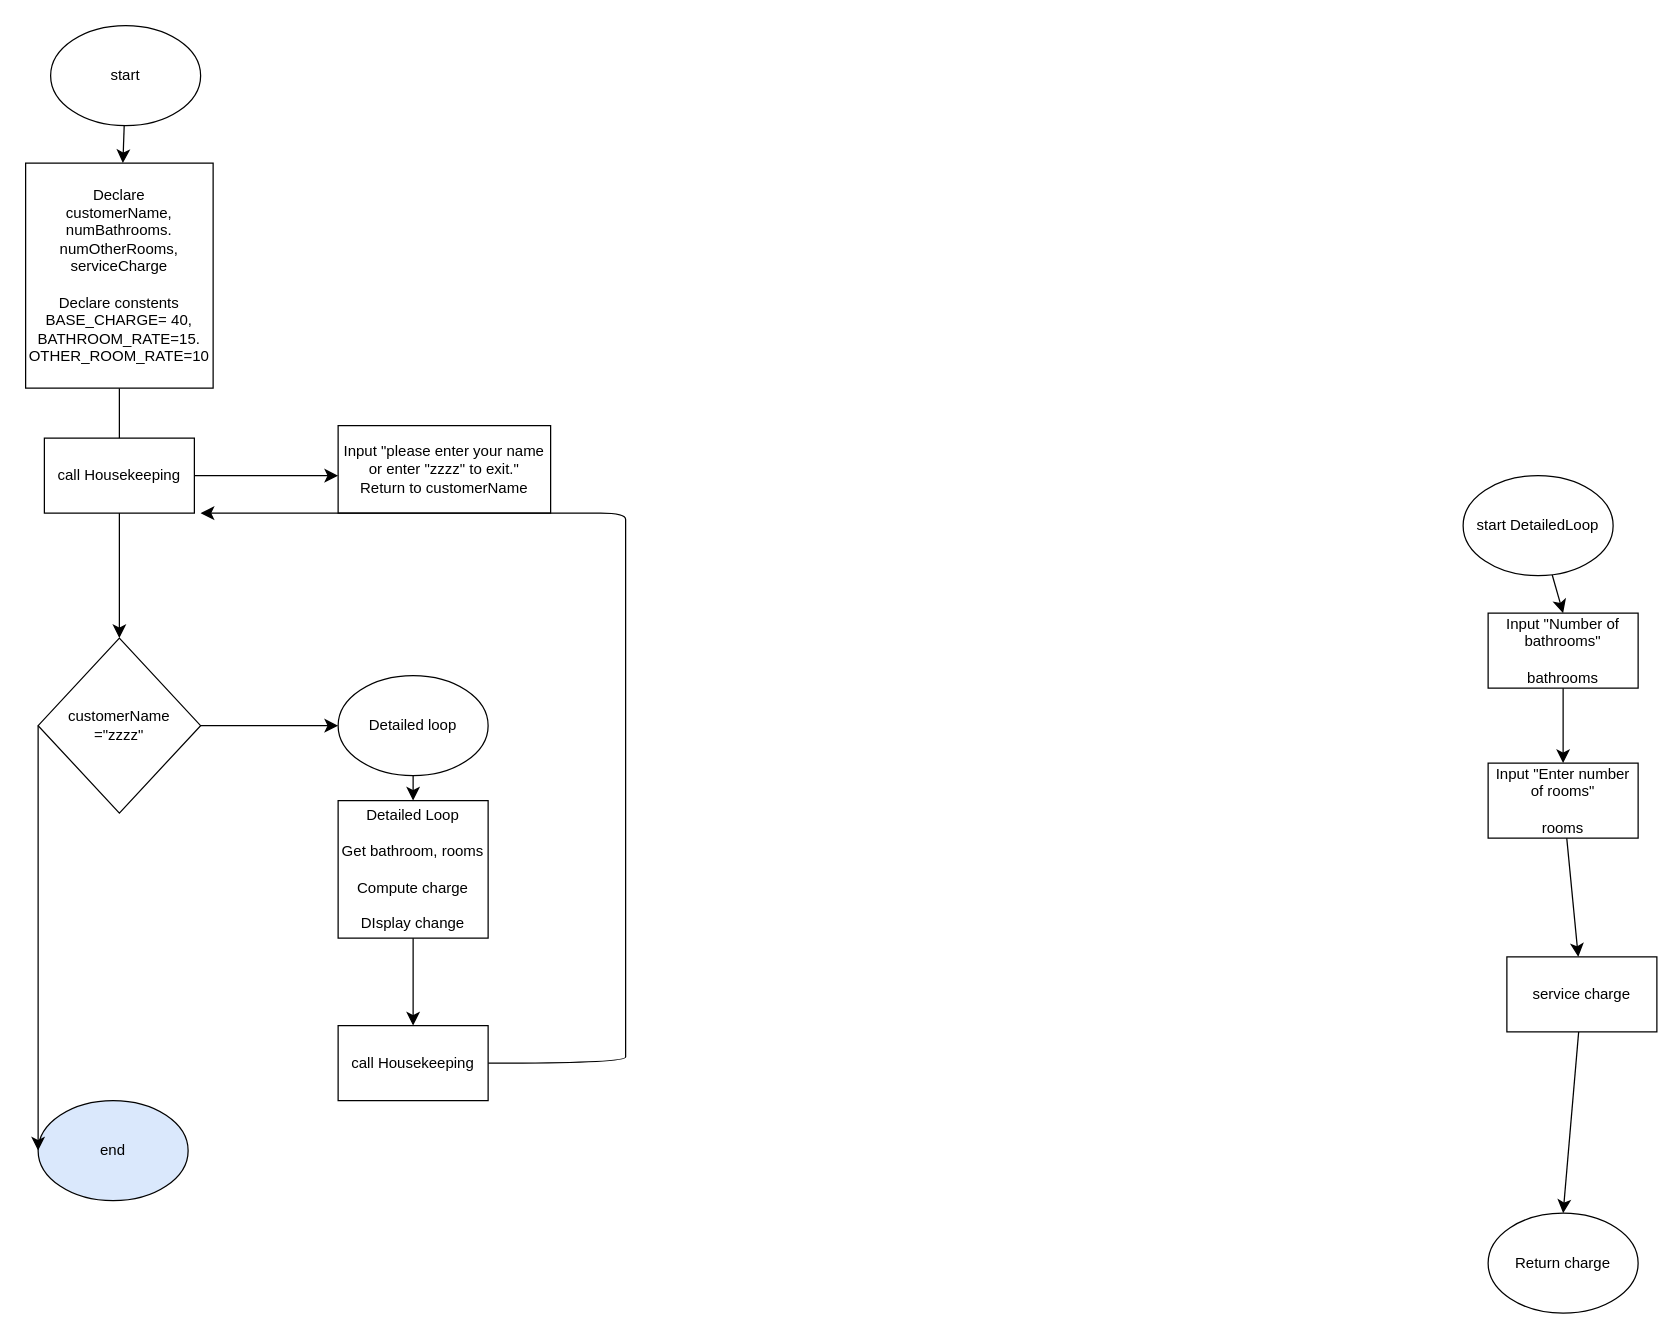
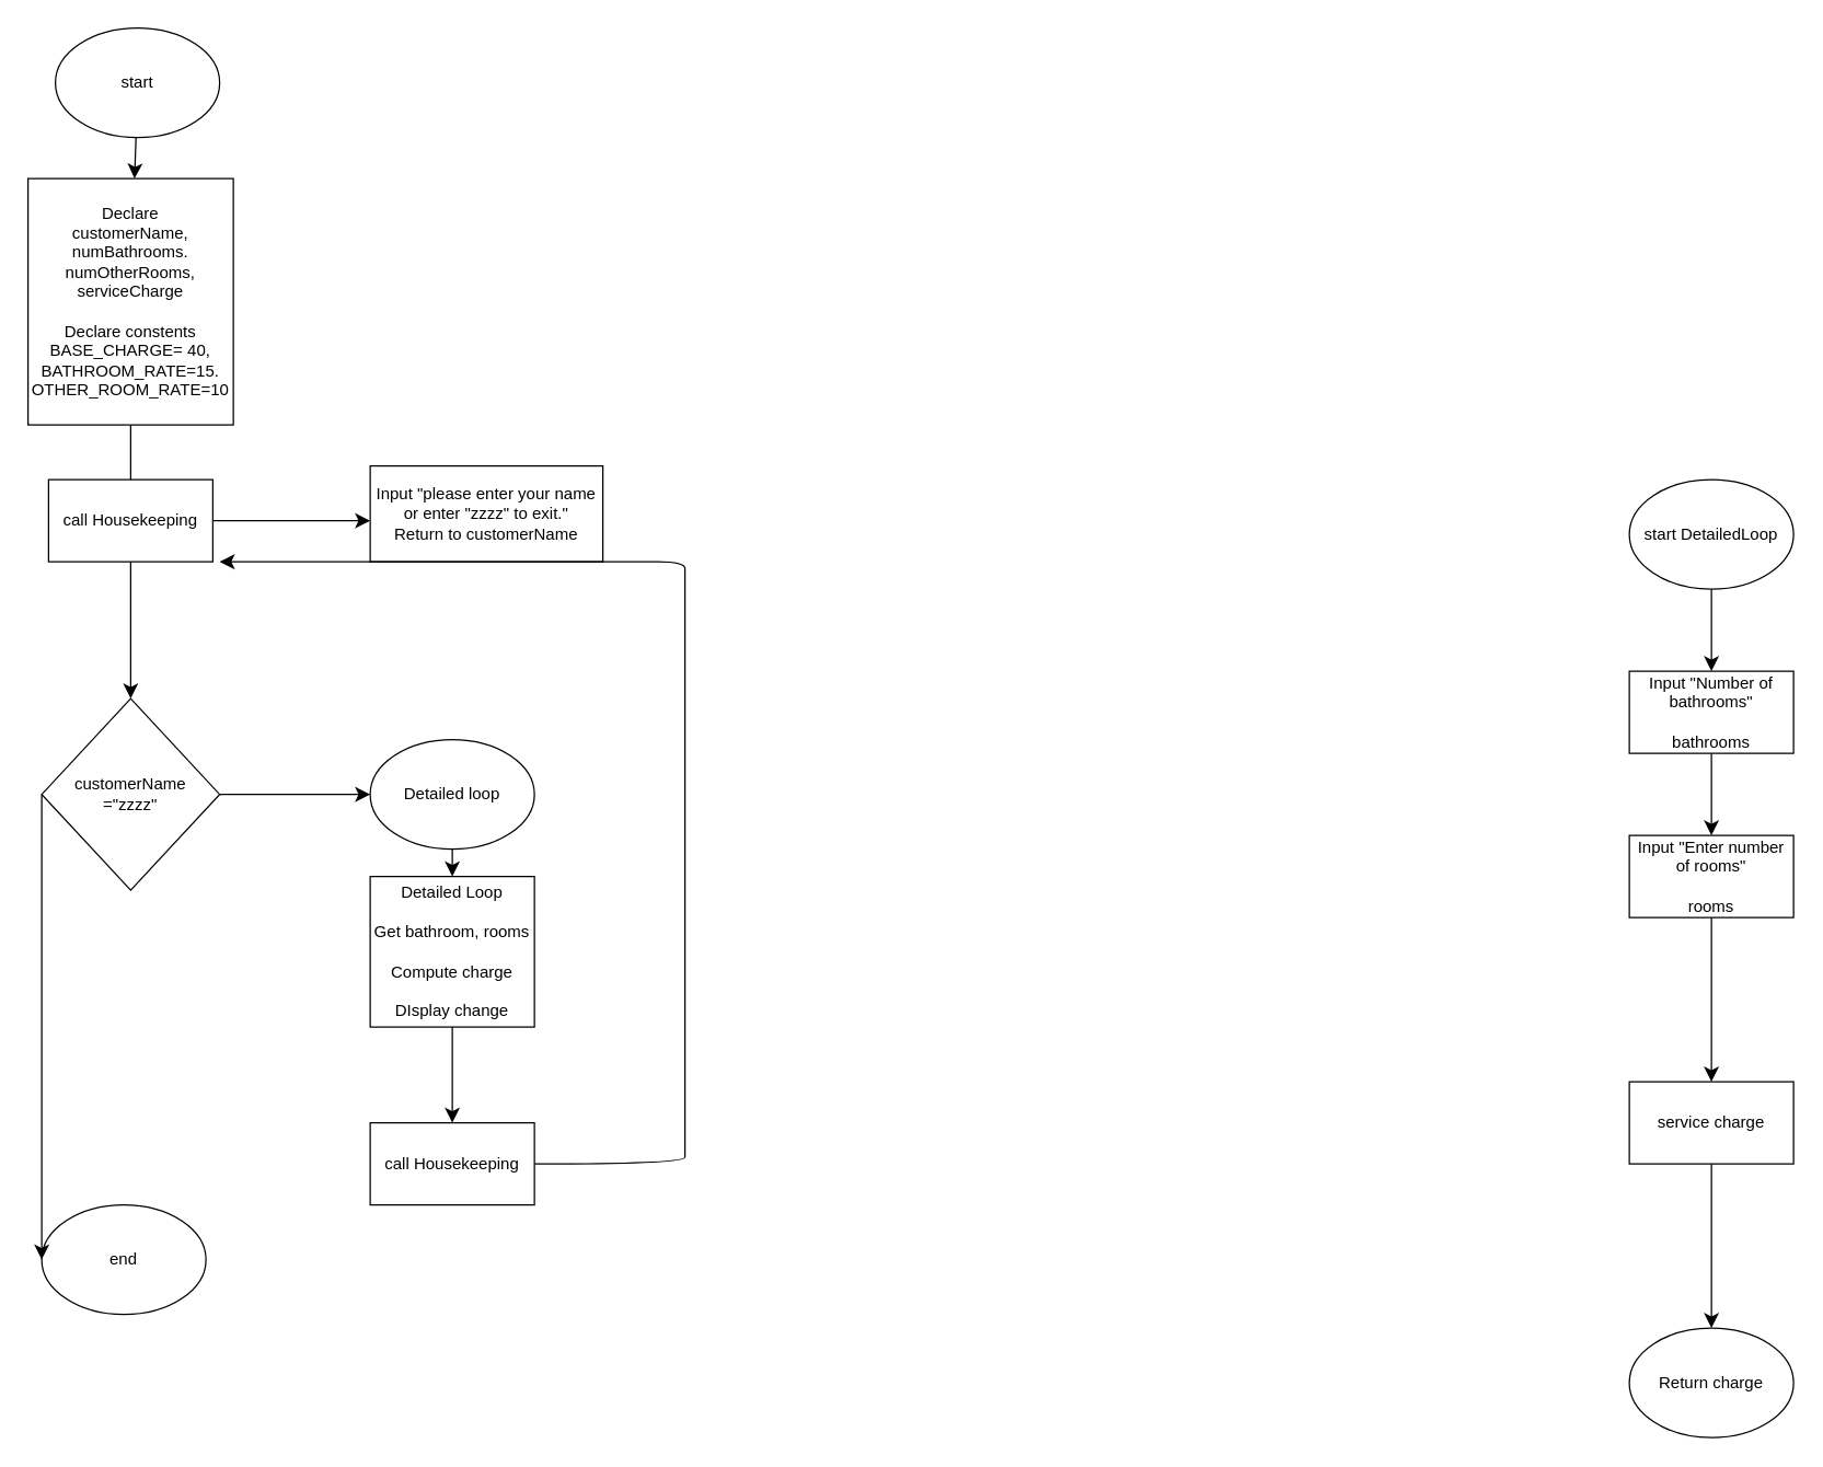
- <mxCell id="13" value="start DetailedLoop" style="ellipse;whiteSpace=wrap;html=1;" vertex="1" parent="1"><mxGeometry x="1170" y="380" width="120" height="80" as="geometry" /></mxCell>
+ <mxCell id="13" value="start DetailedLoop" style="ellipse;whiteSpace=wrap;html=1;" vertex="1" parent="1"><mxGeometry x="1190" y="350" width="120" height="80" as="geometry" /></mxCell>
- <mxCell id="19" value="service charge" style="rounded=0;whiteSpace=wrap;html=1;" vertex="1" parent="1"><mxGeometry x="1205" y="765" width="120" height="60" as="geometry" /></mxCell>
+ <mxCell id="19" value="service charge" style="rounded=0;whiteSpace=wrap;html=1;" vertex="1" parent="1"><mxGeometry x="1190" y="790" width="120" height="60" as="geometry" /></mxCell>
- <mxCell id="4" value="end" style="ellipse;whiteSpace=wrap;html=1;fillColor=#dae8fc;" vertex="1" parent="1"><mxGeometry x="30" y="880" width="120" height="80" as="geometry" /></mxCell>
+ <mxCell id="4" value="end" style="ellipse;whiteSpace=wrap;html=1;" vertex="1" parent="1"><mxGeometry x="30" y="880" width="120" height="80" as="geometry" /></mxCell>
